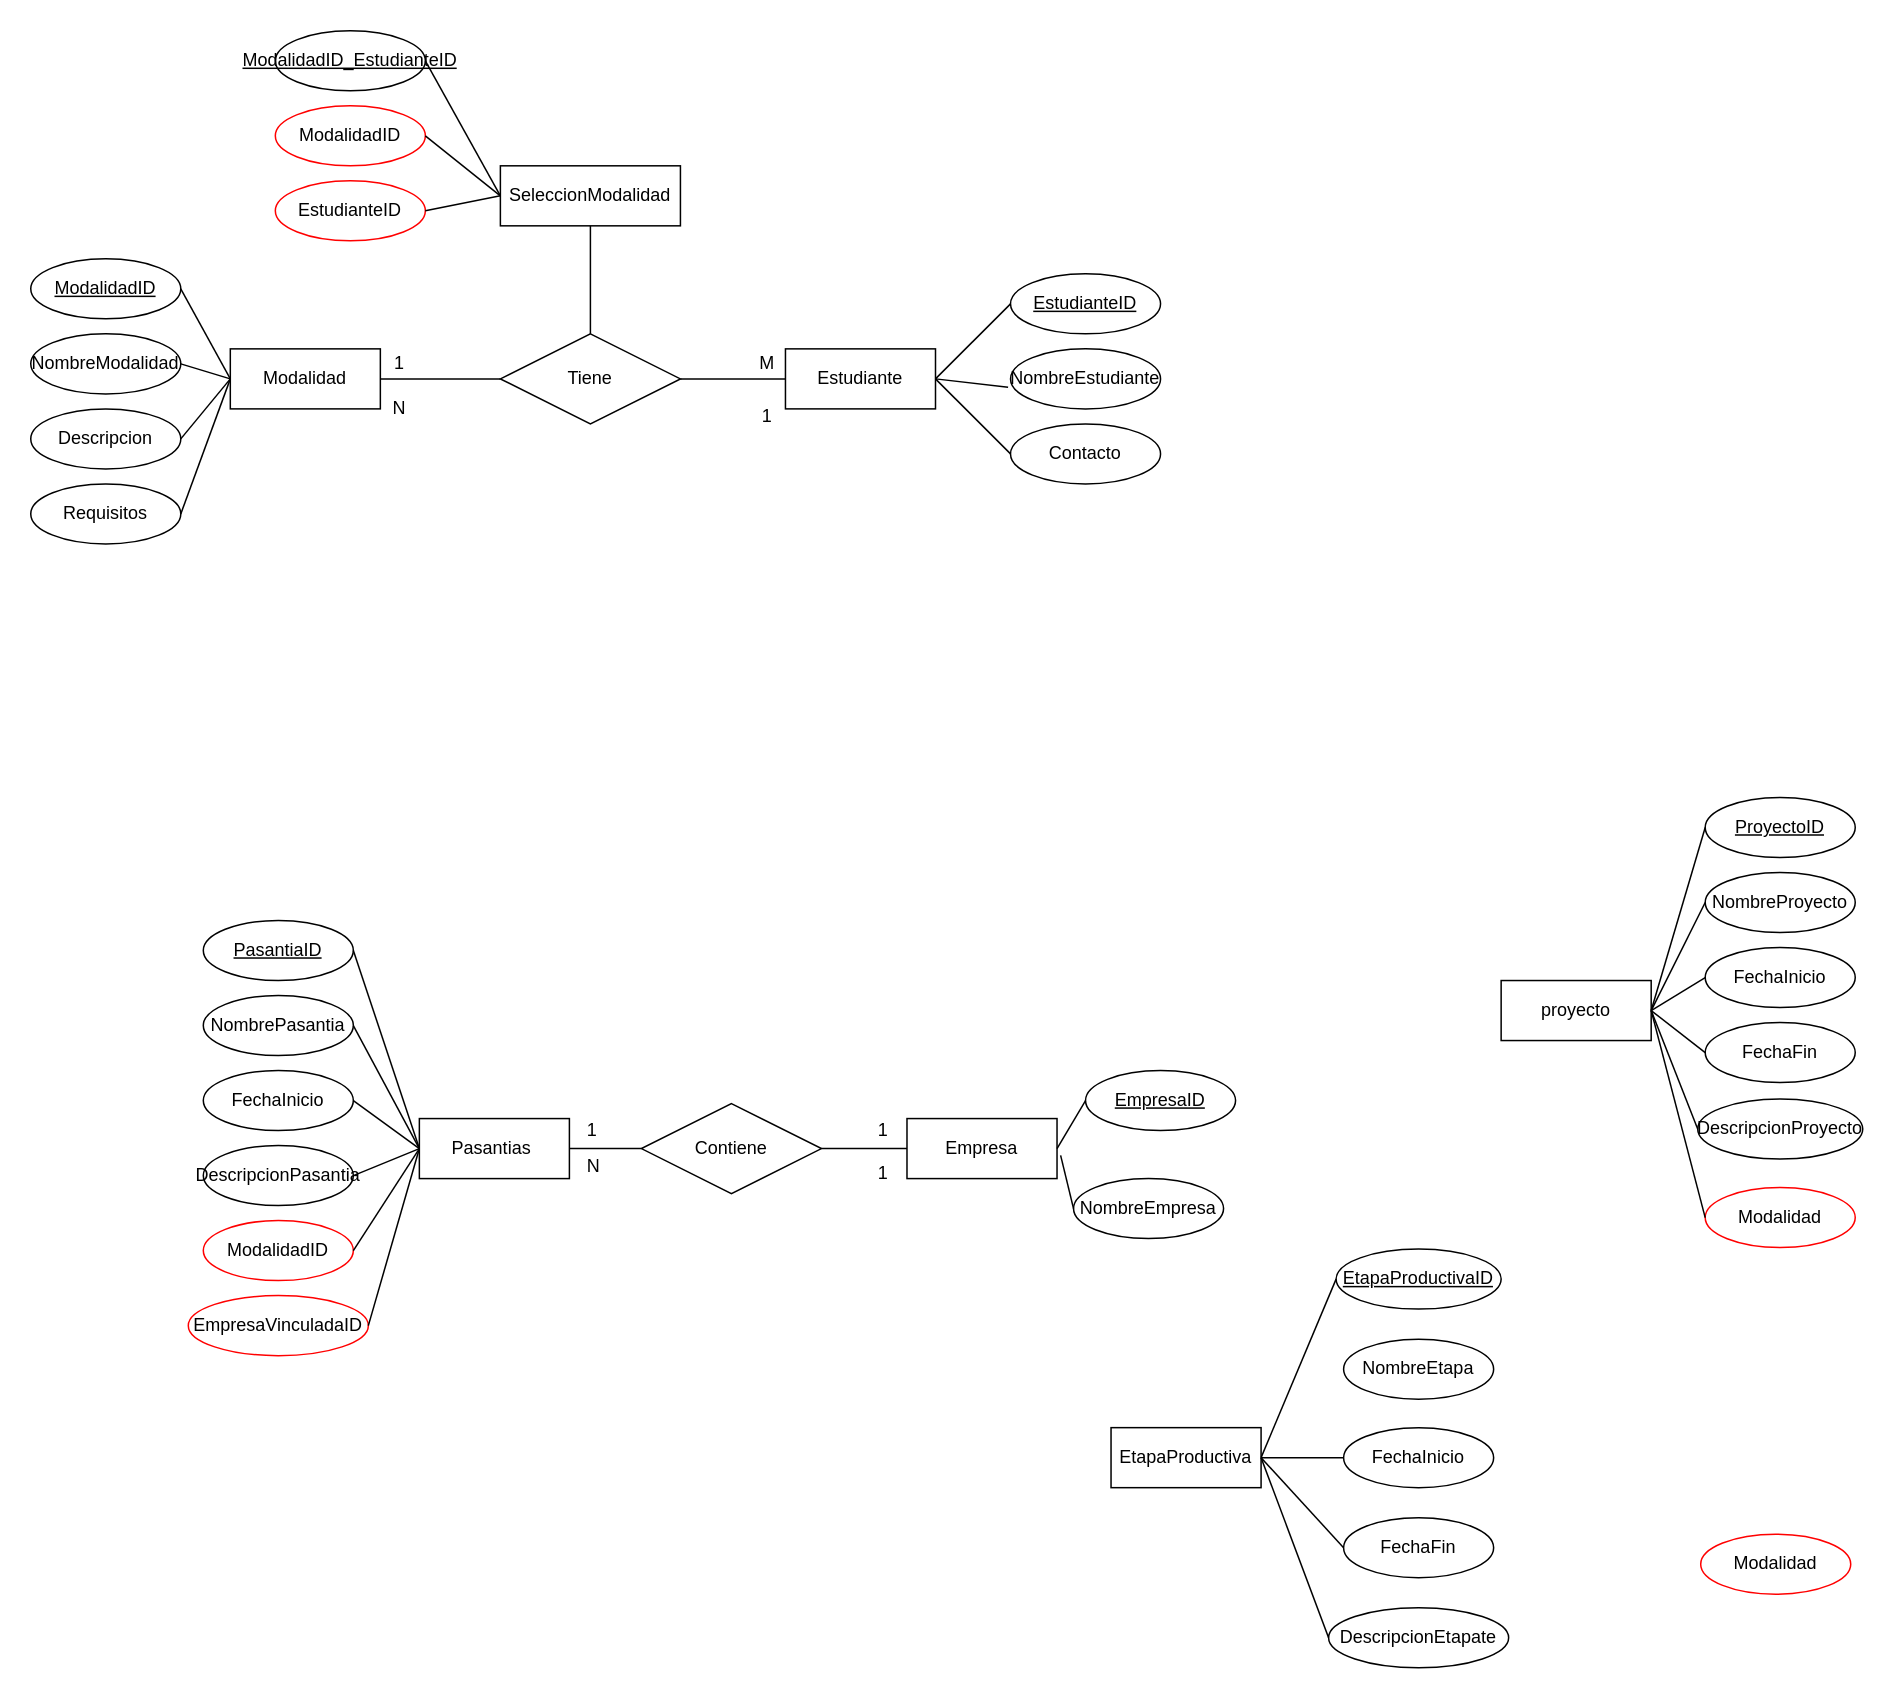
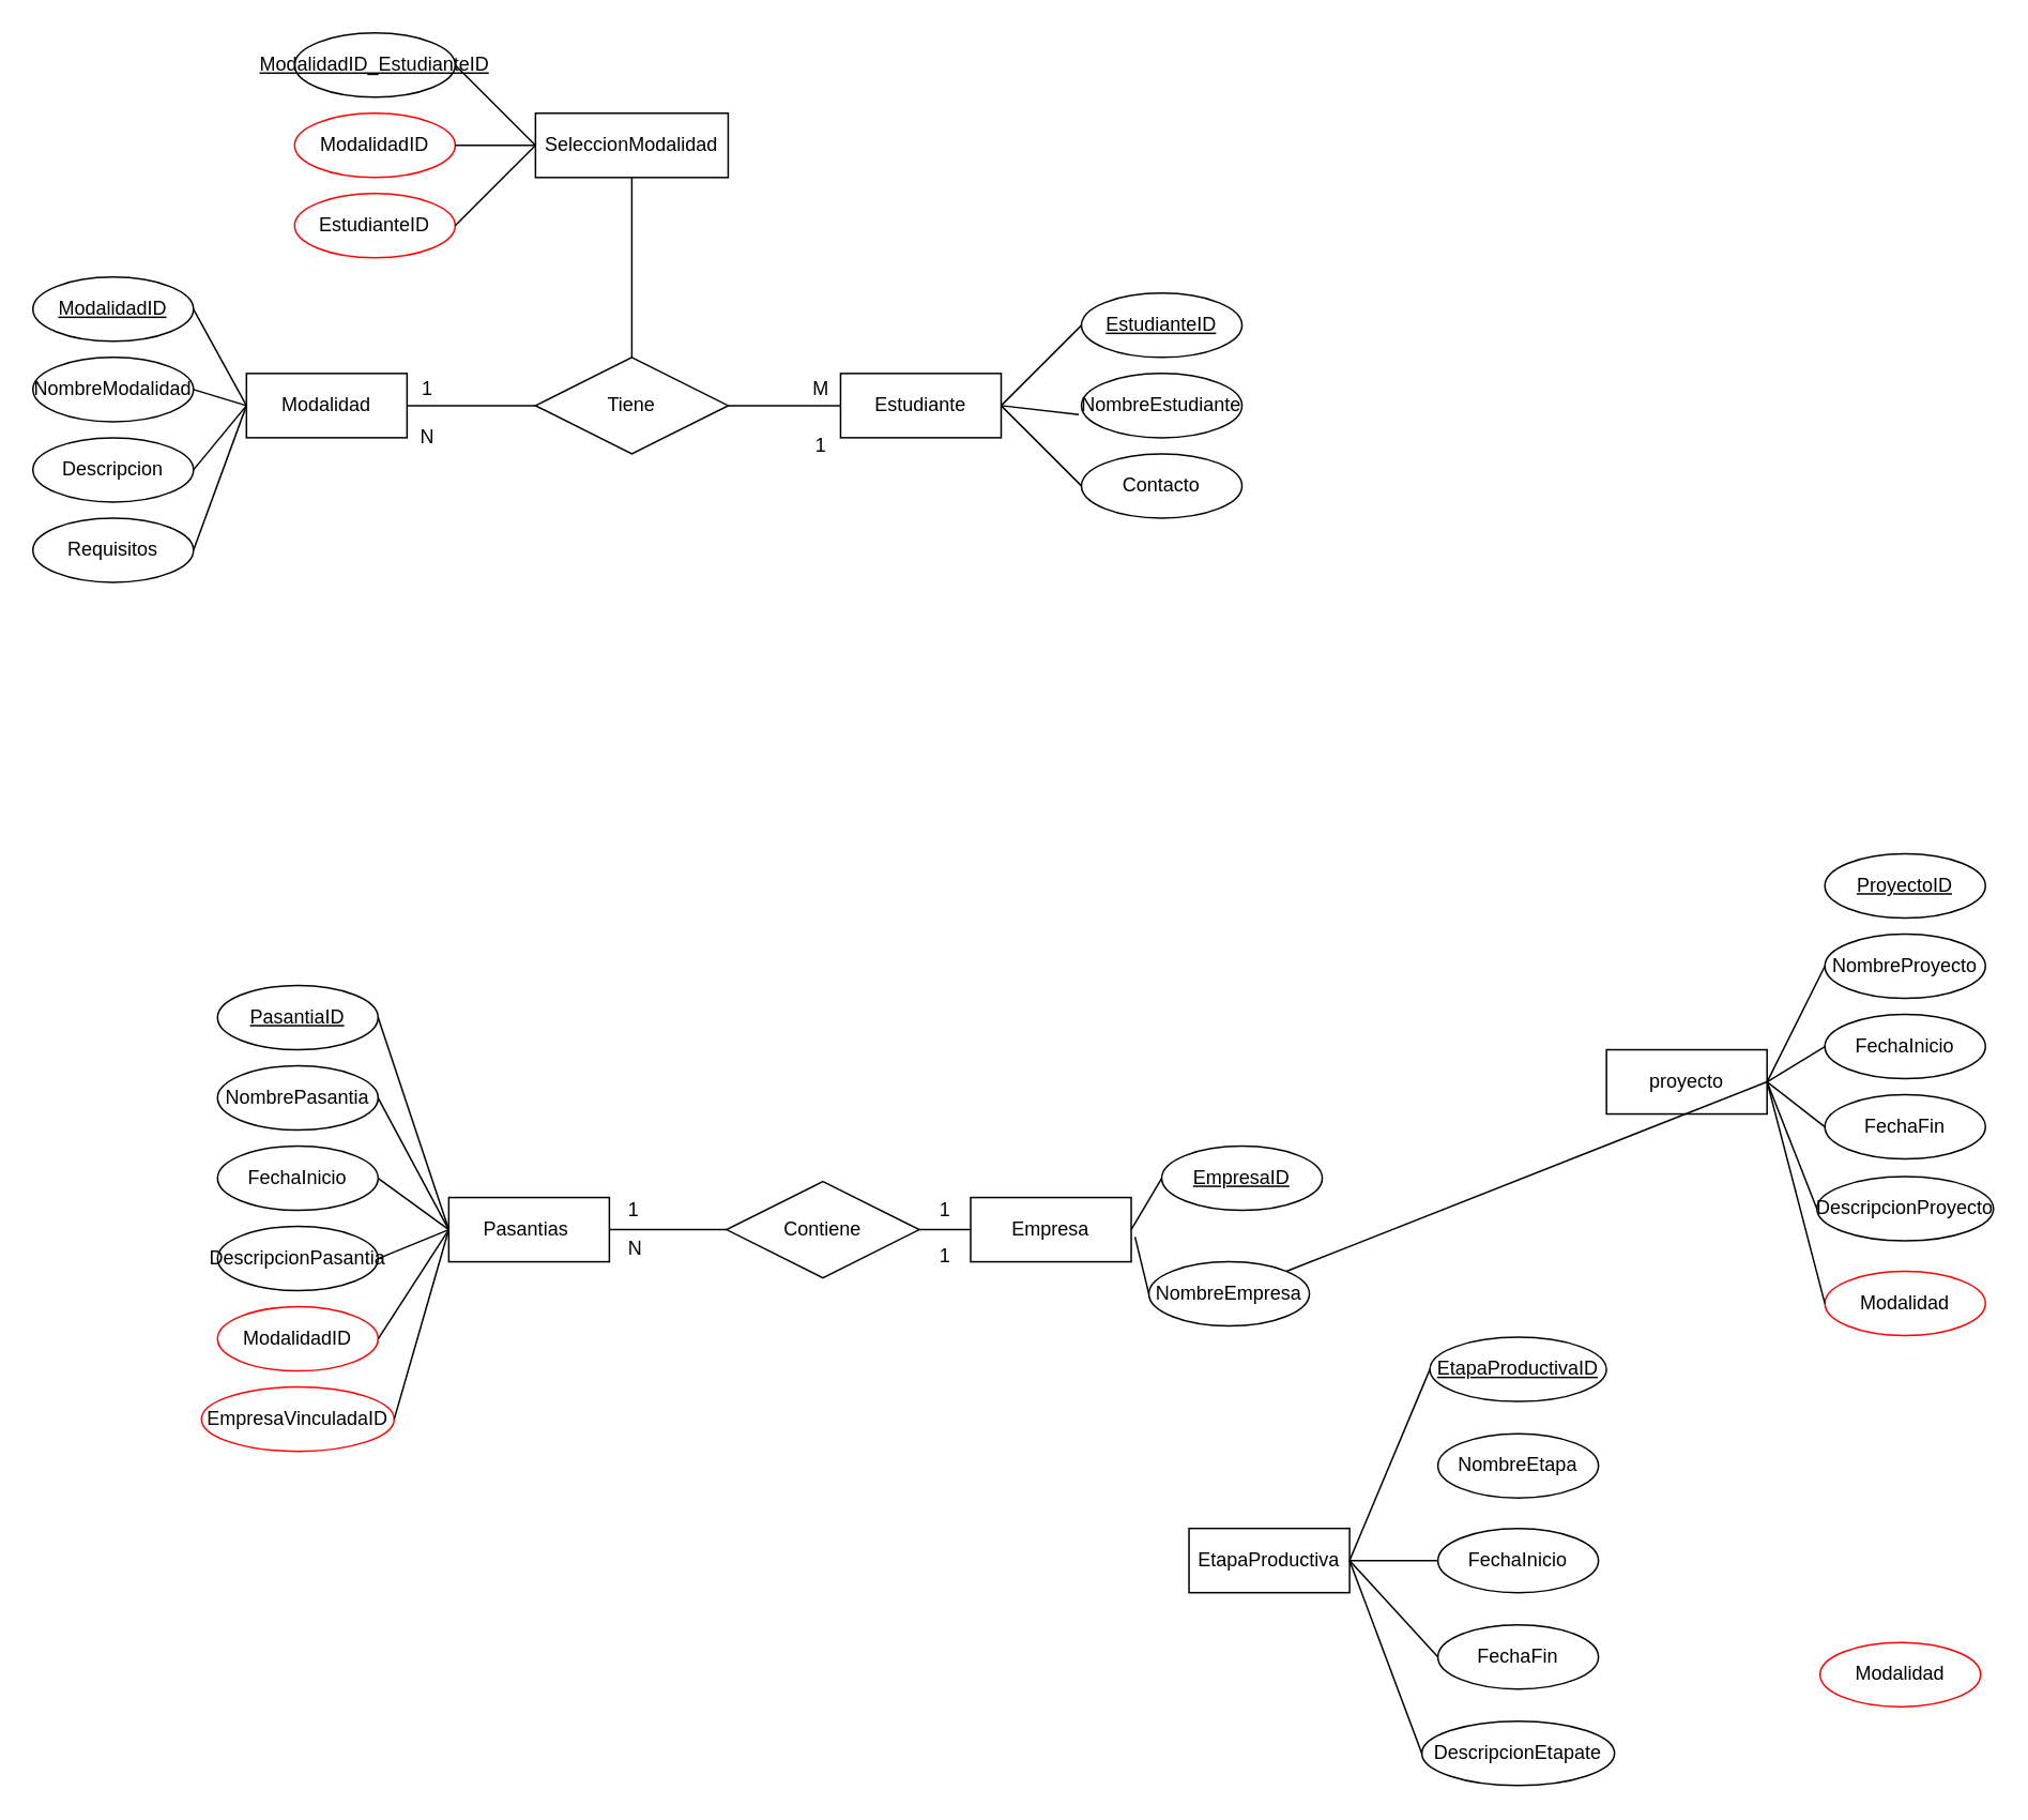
- <mxCell id="80" value="SeleccionModalidad " style="whiteSpace=wrap;html=1;align=center;" vertex="1" parent="1"><mxGeometry x="333" y="110" width="120" height="40" as="geometry" /></mxCell>
+ <mxCell id="80" value="SeleccionModalidad " style="whiteSpace=wrap;html=1;align=center;" vertex="1" parent="1"><mxGeometry x="333" y="70" width="120" height="40" as="geometry" /></mxCell>
- <mxCell id="68" value="" style="endArrow=none;html=1;rounded=0;entryX=0;entryY=0.5;entryDx=0;entryDy=0;exitX=1;exitY=0.5;exitDx=0;exitDy=0;" edge="1" parent="1" source="60" target="61"><mxGeometry relative="1" as="geometry"><mxPoint x="983" y="738" as="sourcePoint" /><mxPoint x="1143" y="738" as="targetPoint" /></mxGeometry></mxCell>
+ <mxCell id="68" value="" style="endArrow=none;html=1;rounded=0;exitX=1;exitY=0.5;exitDx=0;exitDy=0;" edge="1" parent="1" source="60" target="47"><mxGeometry relative="1" as="geometry"><mxPoint x="983" y="738" as="sourcePoint" /><mxPoint x="1143" y="738" as="targetPoint" /></mxGeometry></mxCell>
- <mxCell id="38" value="Contiene" style="shape=rhombus;perimeter=rhombusPerimeter;whiteSpace=wrap;html=1;align=center;" vertex="1" parent="1"><mxGeometry x="427" y="735" width="120" height="60" as="geometry" /></mxCell>
+ <mxCell id="38" value="Contiene" style="shape=rhombus;perimeter=rhombusPerimeter;whiteSpace=wrap;html=1;align=center;" vertex="1" parent="1"><mxGeometry x="452" y="735" width="120" height="60" as="geometry" /></mxCell>
